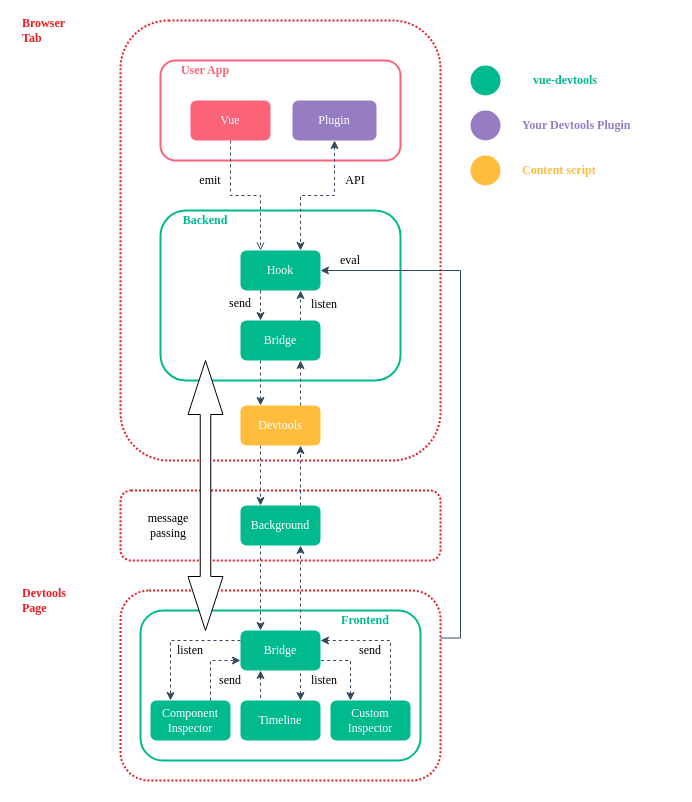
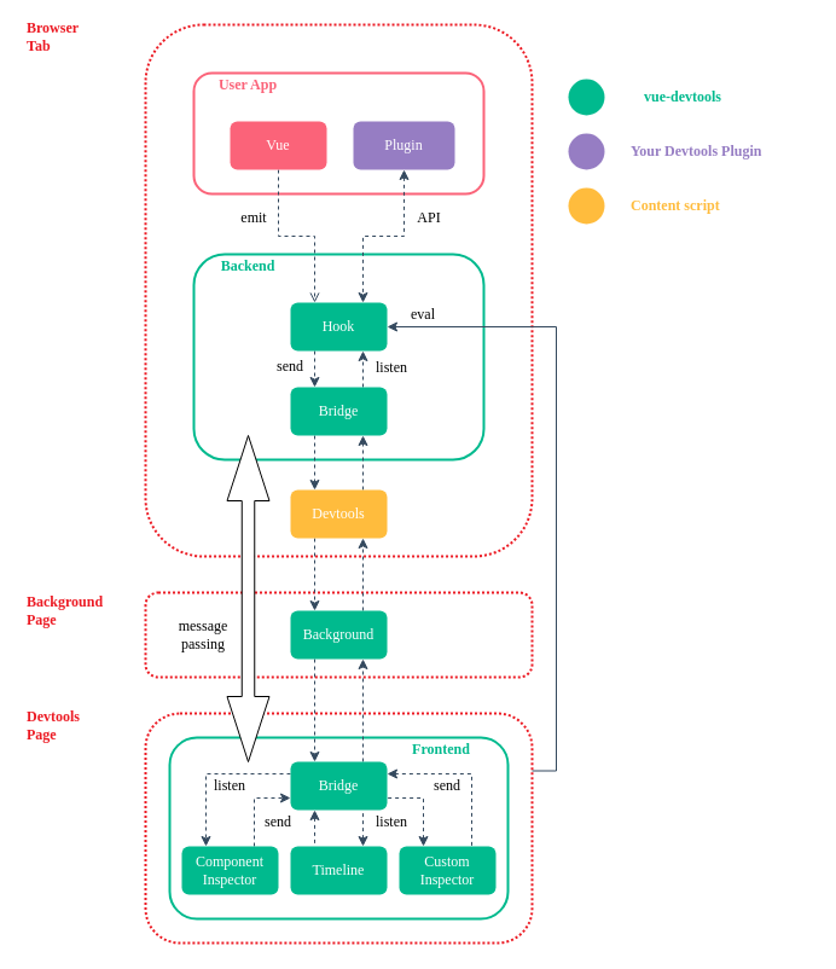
+ <mxCell id="33" value="Background&lt;br&gt;Page" style="text;html=1;strokeColor=none;fillColor=none;align=left;verticalAlign=middle;whiteSpace=wrap;rounded=0;fontFamily=Verdana;fontStyle=1;fontColor=#EC1B24;" vertex="1" parent="1"><mxGeometry x="20" y="495" width="90" height="20" as="geometry" /></mxCell>
